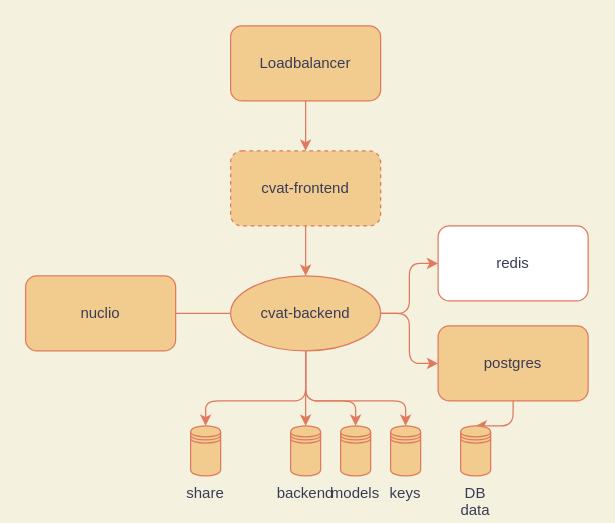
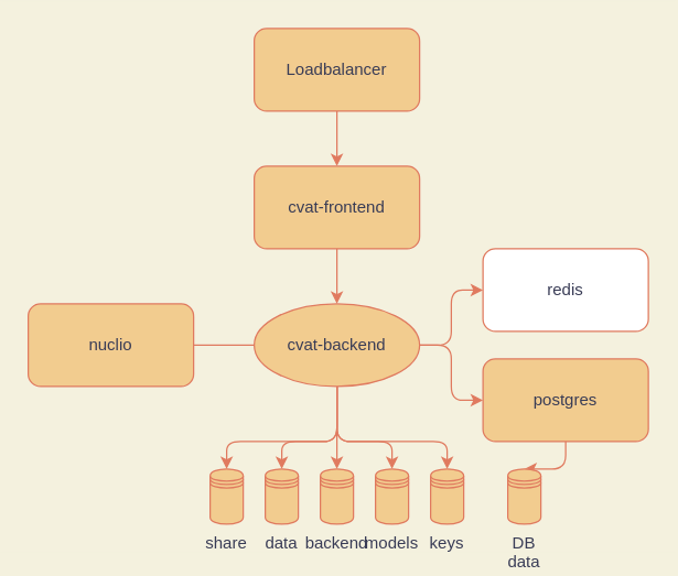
- <mxCell id="3" value="cvat-frontend" style="whiteSpace=wrap;html=1;fillColor=#F2CC8F;strokeColor=#E07A5F;fontColor=#393C56;rounded=1;dashed=1;" vertex="1" parent="1"><mxGeometry x="184" y="120" width="120" height="60" as="geometry" /></mxCell>
+ <mxCell id="3" value="cvat-frontend" style="whiteSpace=wrap;html=1;fillColor=#F2CC8F;strokeColor=#E07A5F;fontColor=#393C56;rounded=1;" vertex="1" parent="1"><mxGeometry x="184" y="120" width="120" height="60" as="geometry" /></mxCell>
+ <mxCell id="7" style="edgeStyle=orthogonalEdgeStyle;orthogonalLoop=1;jettySize=auto;html=1;labelBackgroundColor=#F4F1DE;strokeColor=#E07A5F;fontColor=#393C56;" edge="1" parent="1" source="12" target="20"><mxGeometry relative="1" as="geometry"><Array as="points"><mxPoint x="244" y="320" /><mxPoint x="204" y="320" /></Array></mxGeometry></mxCell>
+ <mxCell id="20" value="data" style="shape=datastore;whiteSpace=wrap;html=1;labelPosition=center;verticalLabelPosition=bottom;align=center;verticalAlign=top;fillColor=#F2CC8F;strokeColor=#E07A5F;fontColor=#393C56;rounded=1;" vertex="1" parent="1"><mxGeometry x="192" y="340" width="24" height="40" as="geometry" /></mxCell>
